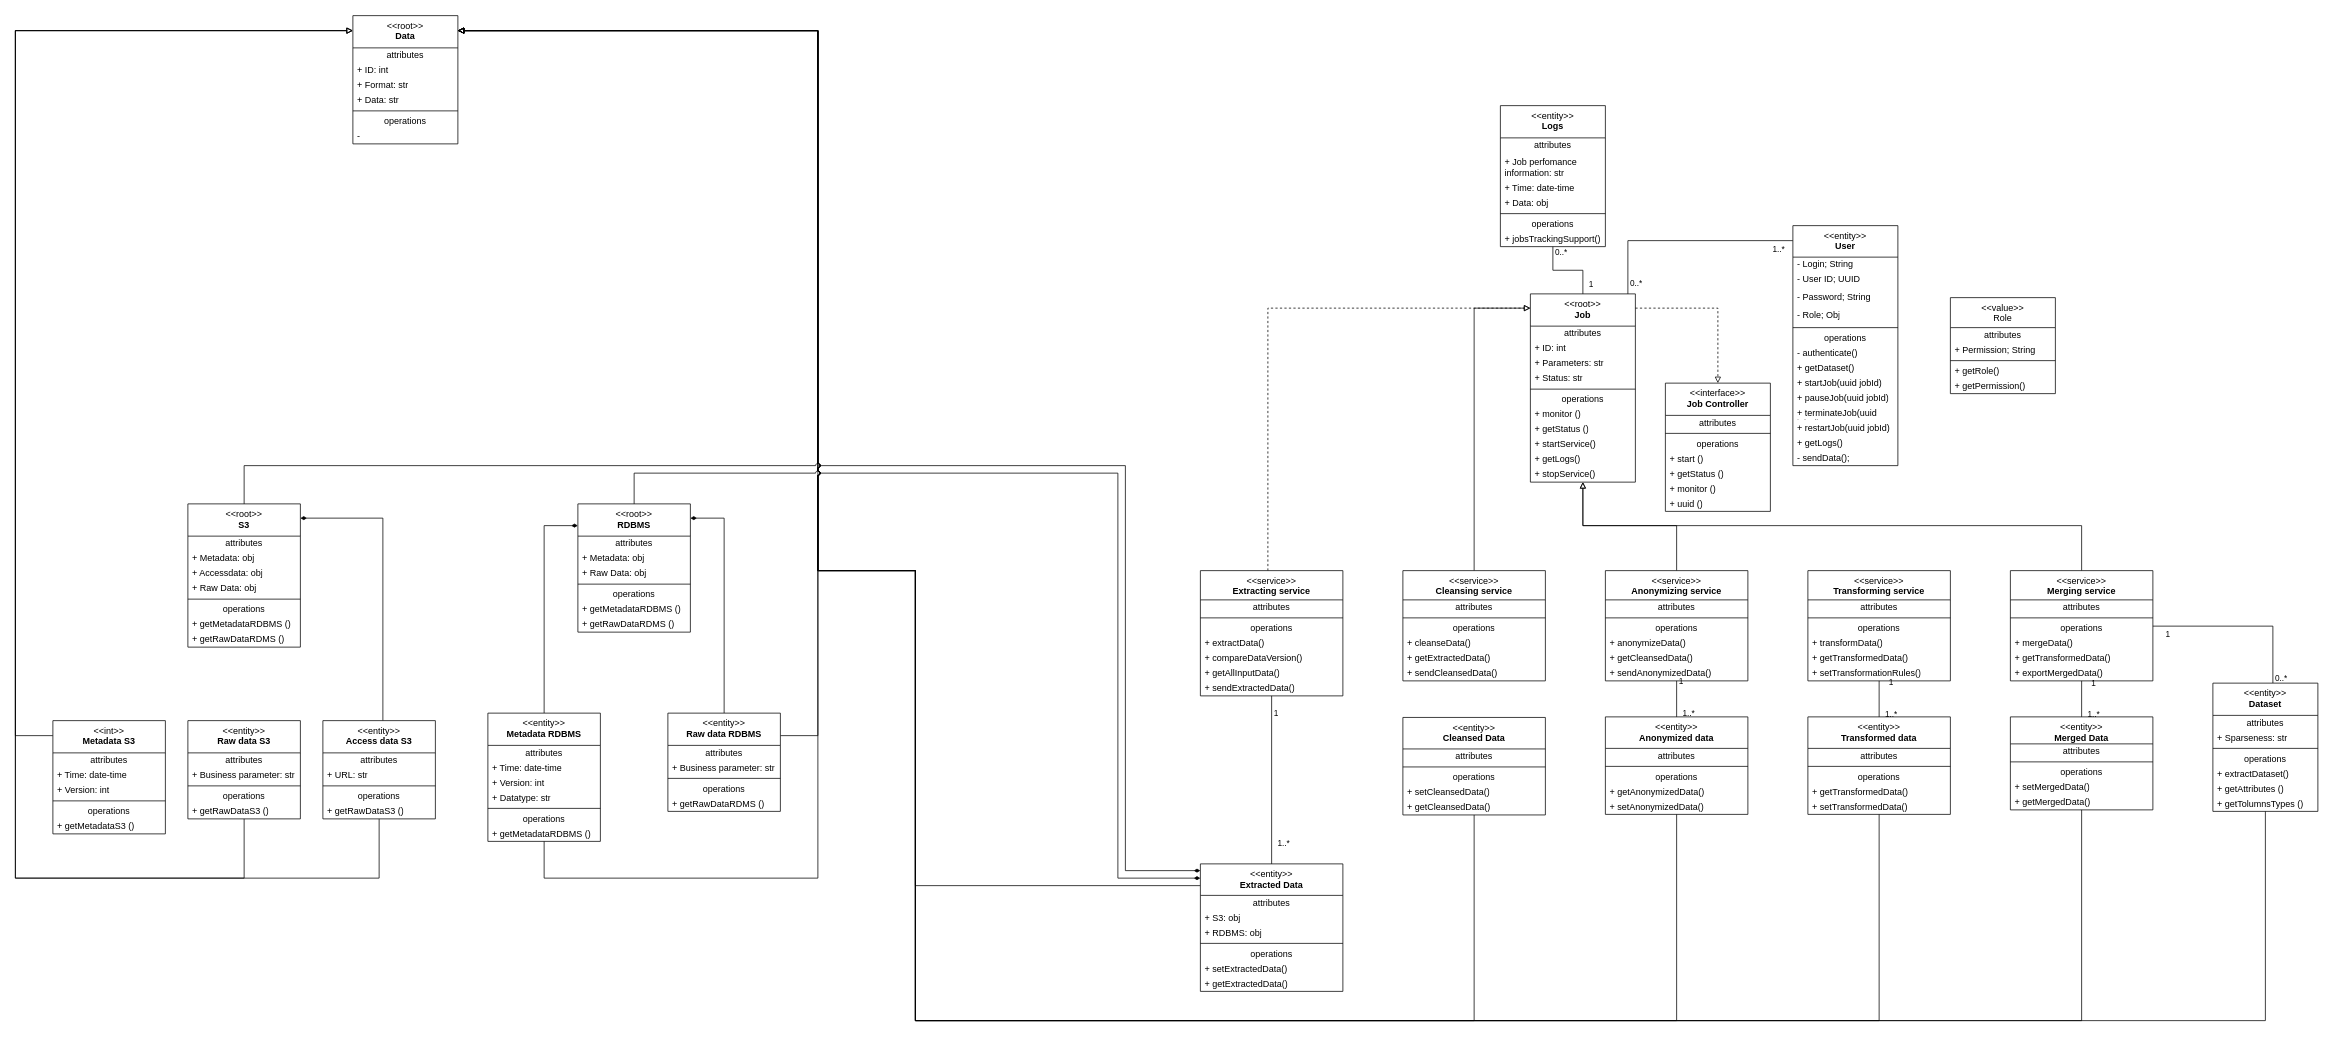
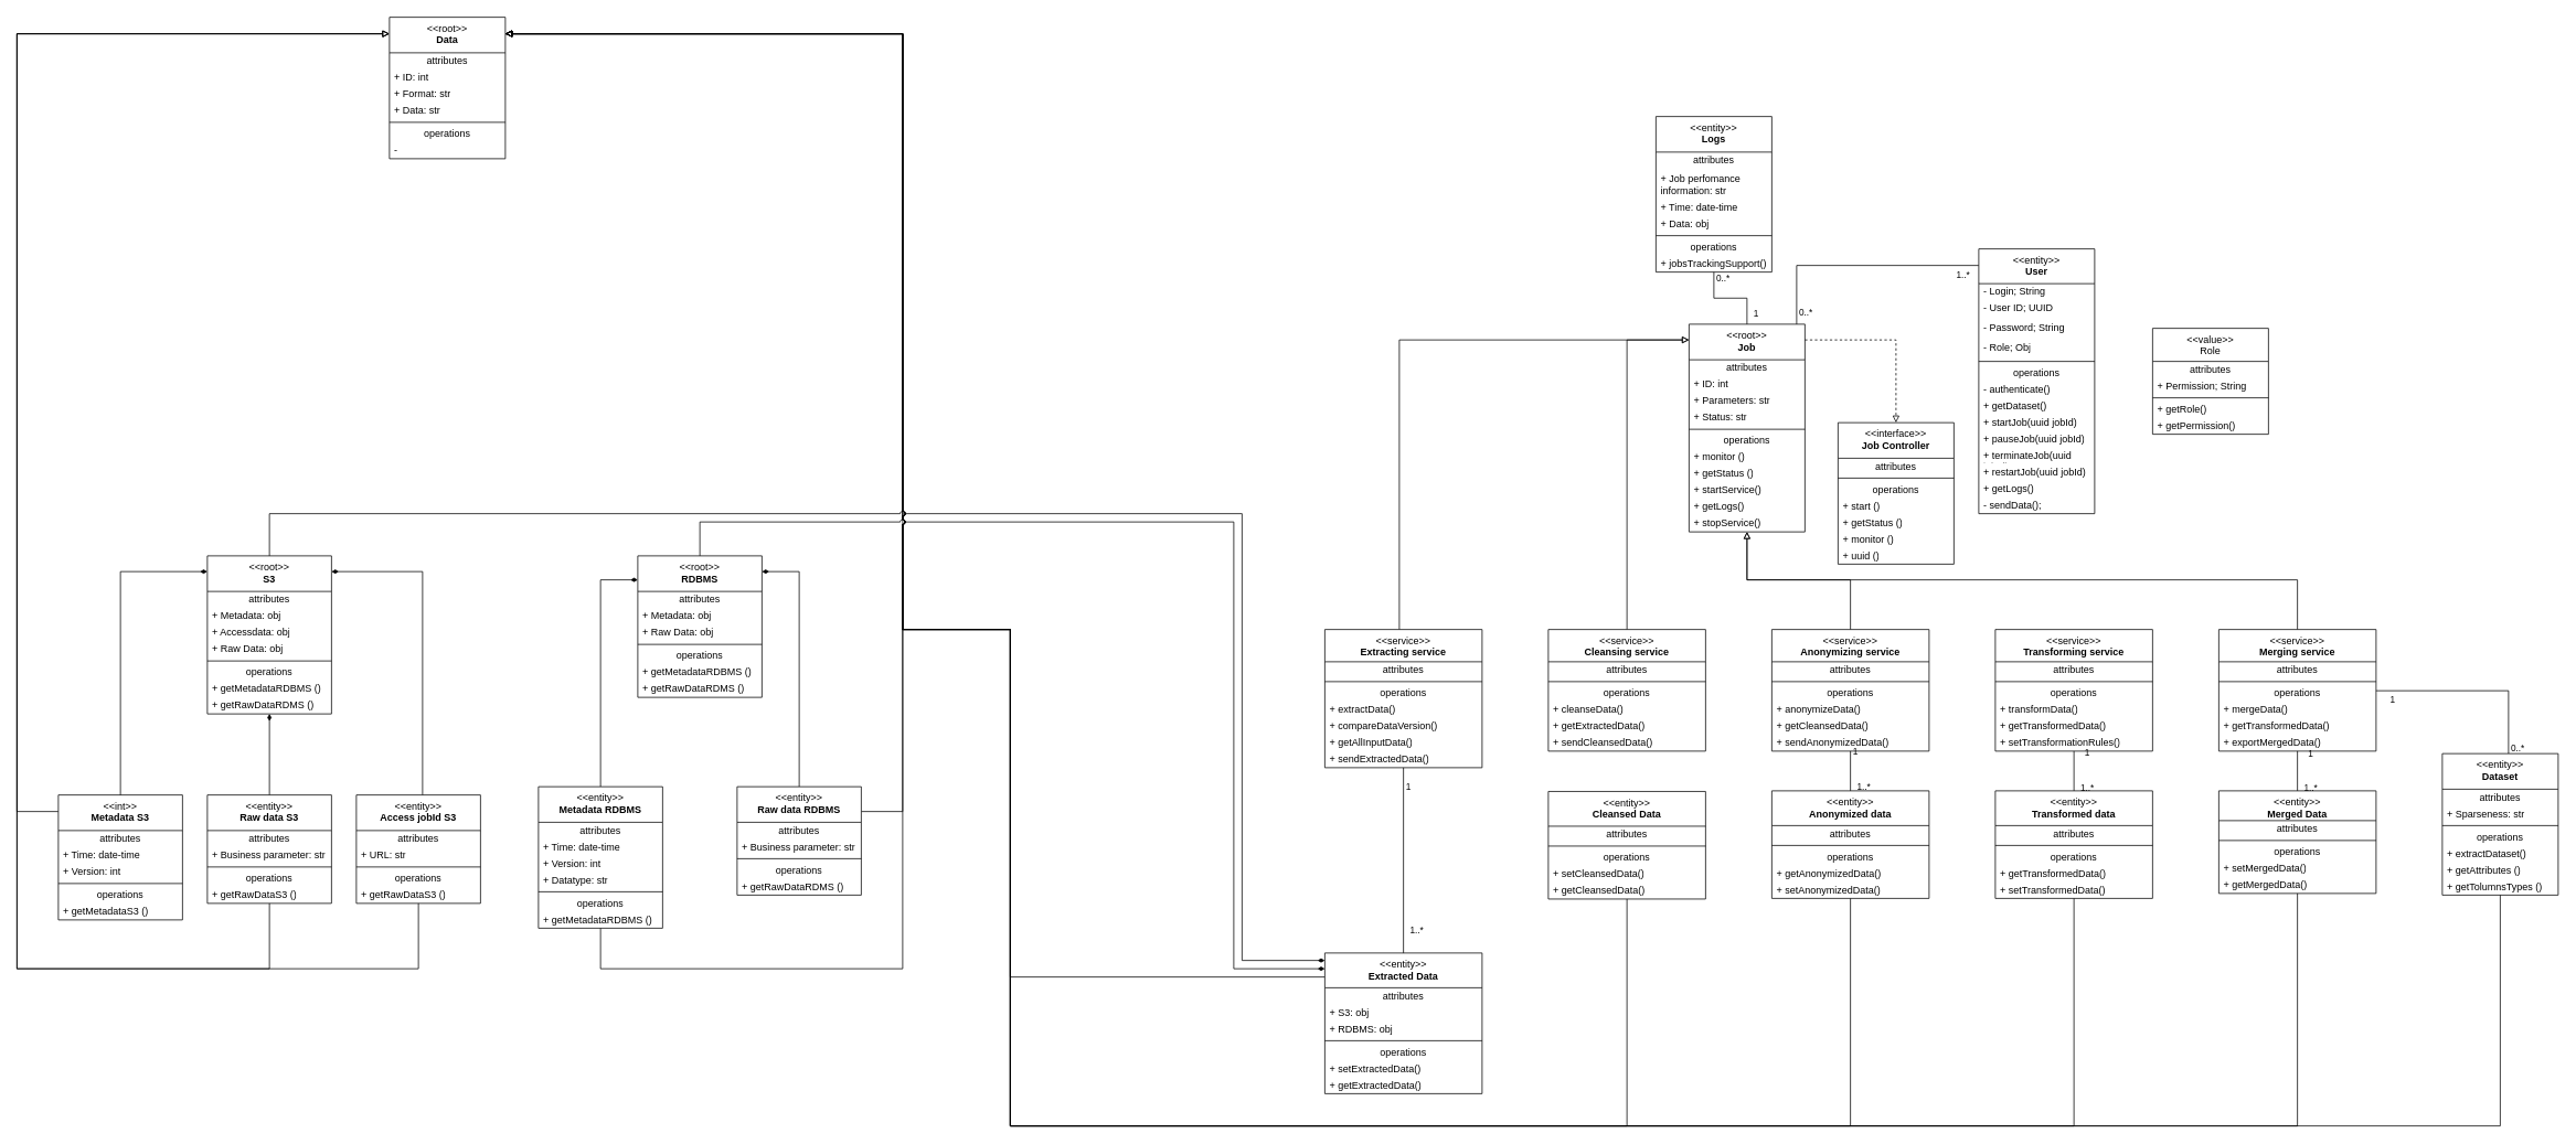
- <mxCell id="91" style="edgeStyle=orthogonalEdgeStyle;rounded=0;orthogonalLoop=1;jettySize=auto;html=1;endArrow=block;endFill=0;dashed=1;" parent="1" source="92" target="20" edge="1"><mxGeometry relative="1" as="geometry"><Array as="points"><mxPoint x="1690" y="410" /></Array></mxGeometry></mxCell>
+ <mxCell id="91" style="edgeStyle=orthogonalEdgeStyle;rounded=0;orthogonalLoop=1;jettySize=auto;html=1;endArrow=block;endFill=0;" parent="1" source="92" target="20" edge="1"><mxGeometry relative="1" as="geometry"><Array as="points"><mxPoint x="1690" y="410" /></Array></mxGeometry></mxCell>
+ <mxCell id="219" style="edgeStyle=orthogonalEdgeStyle;rounded=0;orthogonalLoop=1;jettySize=auto;html=1;endArrow=none;endFill=0;startArrow=diamondThin;startFill=1;" parent="1" source="157" target="149" edge="1"><mxGeometry relative="1" as="geometry"><Array as="points"><mxPoint x="145" y="690" /></Array></mxGeometry></mxCell>
+ <mxCell id="167" style="edgeStyle=orthogonalEdgeStyle;rounded=0;orthogonalLoop=1;jettySize=auto;html=1;endArrow=diamondThin;endFill=1;" parent="1" source="168" target="157" edge="1"><mxGeometry relative="1" as="geometry" /></mxCell>
- <mxCell id="176" value="&amp;lt;&amp;lt;entity&amp;gt;&amp;gt;&lt;br&gt;&lt;b&gt;Access data S3&lt;/b&gt;" style="swimlane;fontStyle=0;align=center;verticalAlign=top;childLayout=stackLayout;horizontal=1;startSize=43;horizontalStack=0;resizeParent=1;resizeParentMax=0;resizeLast=0;collapsible=0;marginBottom=0;html=1;whiteSpace=wrap;" parent="1" vertex="1"><mxGeometry x="430" y="960" width="150" height="131" as="geometry" /></mxCell>
+ <mxCell id="176" value="&amp;lt;&amp;lt;entity&amp;gt;&amp;gt;&lt;br&gt;&lt;b&gt;Access jobId S3&lt;/b&gt;" style="swimlane;fontStyle=0;align=center;verticalAlign=top;childLayout=stackLayout;horizontal=1;startSize=43;horizontalStack=0;resizeParent=1;resizeParentMax=0;resizeLast=0;collapsible=0;marginBottom=0;html=1;whiteSpace=wrap;" parent="1" vertex="1"><mxGeometry x="430" y="960" width="150" height="131" as="geometry" /></mxCell>
